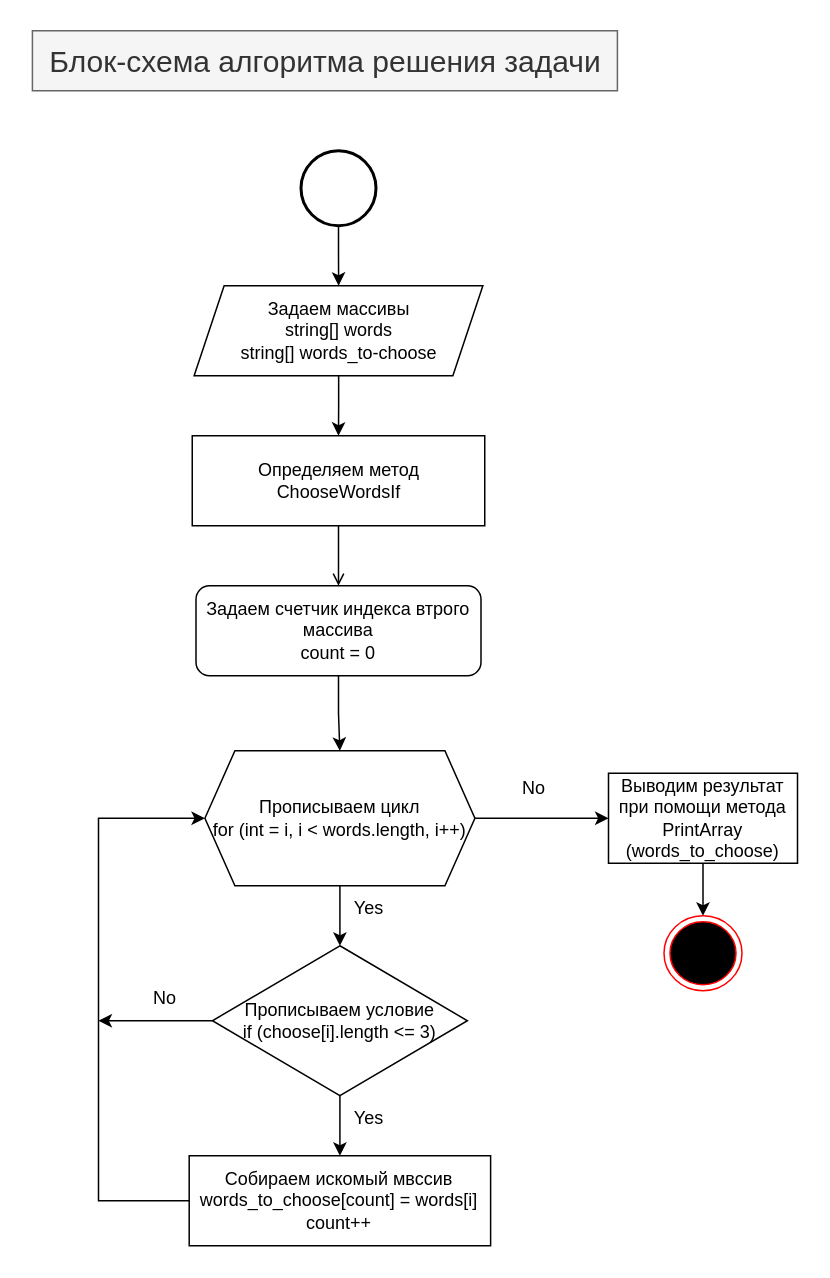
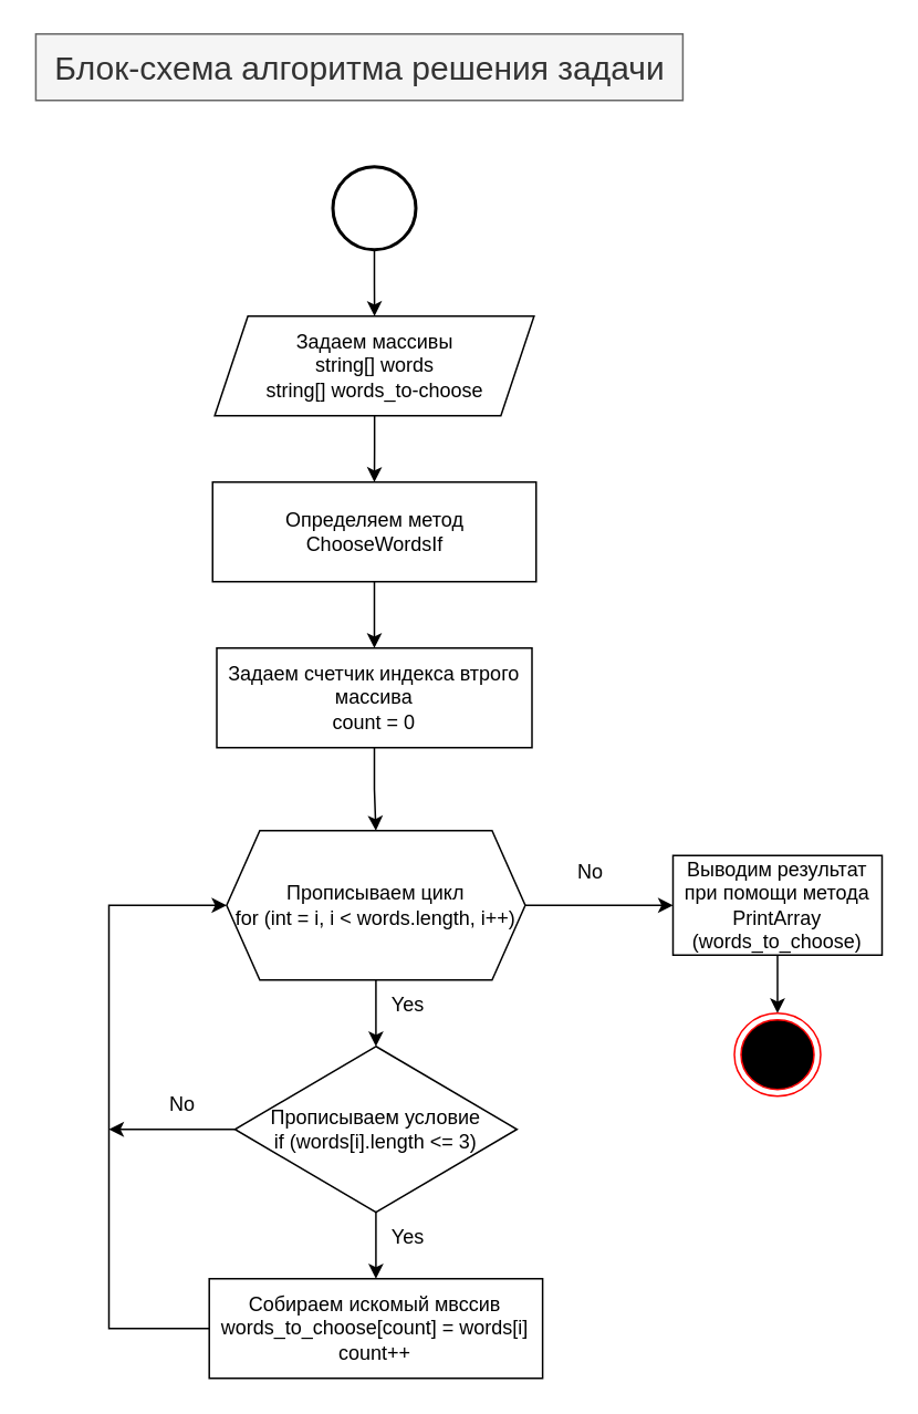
- <mxCell id="18" value="" style="edgeStyle=orthogonalEdgeStyle;rounded=0;orthogonalLoop=1;jettySize=auto;html=1;startArrow=none;endArrow=open;" edge="1" parent="1" source="24" target="5"><mxGeometry relative="1" as="geometry"><mxPoint x="225" y="330" as="sourcePoint" /></mxGeometry></mxCell>
+ <mxCell id="18" value="" style="edgeStyle=orthogonalEdgeStyle;rounded=0;orthogonalLoop=1;jettySize=auto;html=1;startArrow=none;" edge="1" parent="1" source="24" target="5"><mxGeometry relative="1" as="geometry"><mxPoint x="225" y="330" as="sourcePoint" /></mxGeometry></mxCell>
- <mxCell id="5" value="Задаем счетчик индекса втрого массива&lt;br&gt;count = 0" style="whiteSpace=wrap;html=1;rounded=1;" vertex="1" parent="1"><mxGeometry x="130" y="390" width="190" height="60" as="geometry" /></mxCell>
+ <mxCell id="5" value="Задаем счетчик индекса втрого массива&lt;br&gt;count = 0" style="rounded=0;whiteSpace=wrap;html=1;" vertex="1" parent="1"><mxGeometry x="130" y="390" width="190" height="60" as="geometry" /></mxCell>
- <mxCell id="9" value="Прописываем условие &lt;br&gt;if (choose[i].length &amp;lt;= 3)" style="strokeWidth=1;html=1;shape=mxgraph.flowchart.decision;whiteSpace=wrap;" vertex="1" parent="1"><mxGeometry x="140.94" y="630" width="170" height="100" as="geometry" /></mxCell>
+ <mxCell id="9" value="Прописываем условие &lt;br&gt;if (words[i].length &amp;lt;= 3)" style="strokeWidth=1;html=1;shape=mxgraph.flowchart.decision;whiteSpace=wrap;" vertex="1" parent="1"><mxGeometry x="140.94" y="630" width="170" height="100" as="geometry" /></mxCell>
